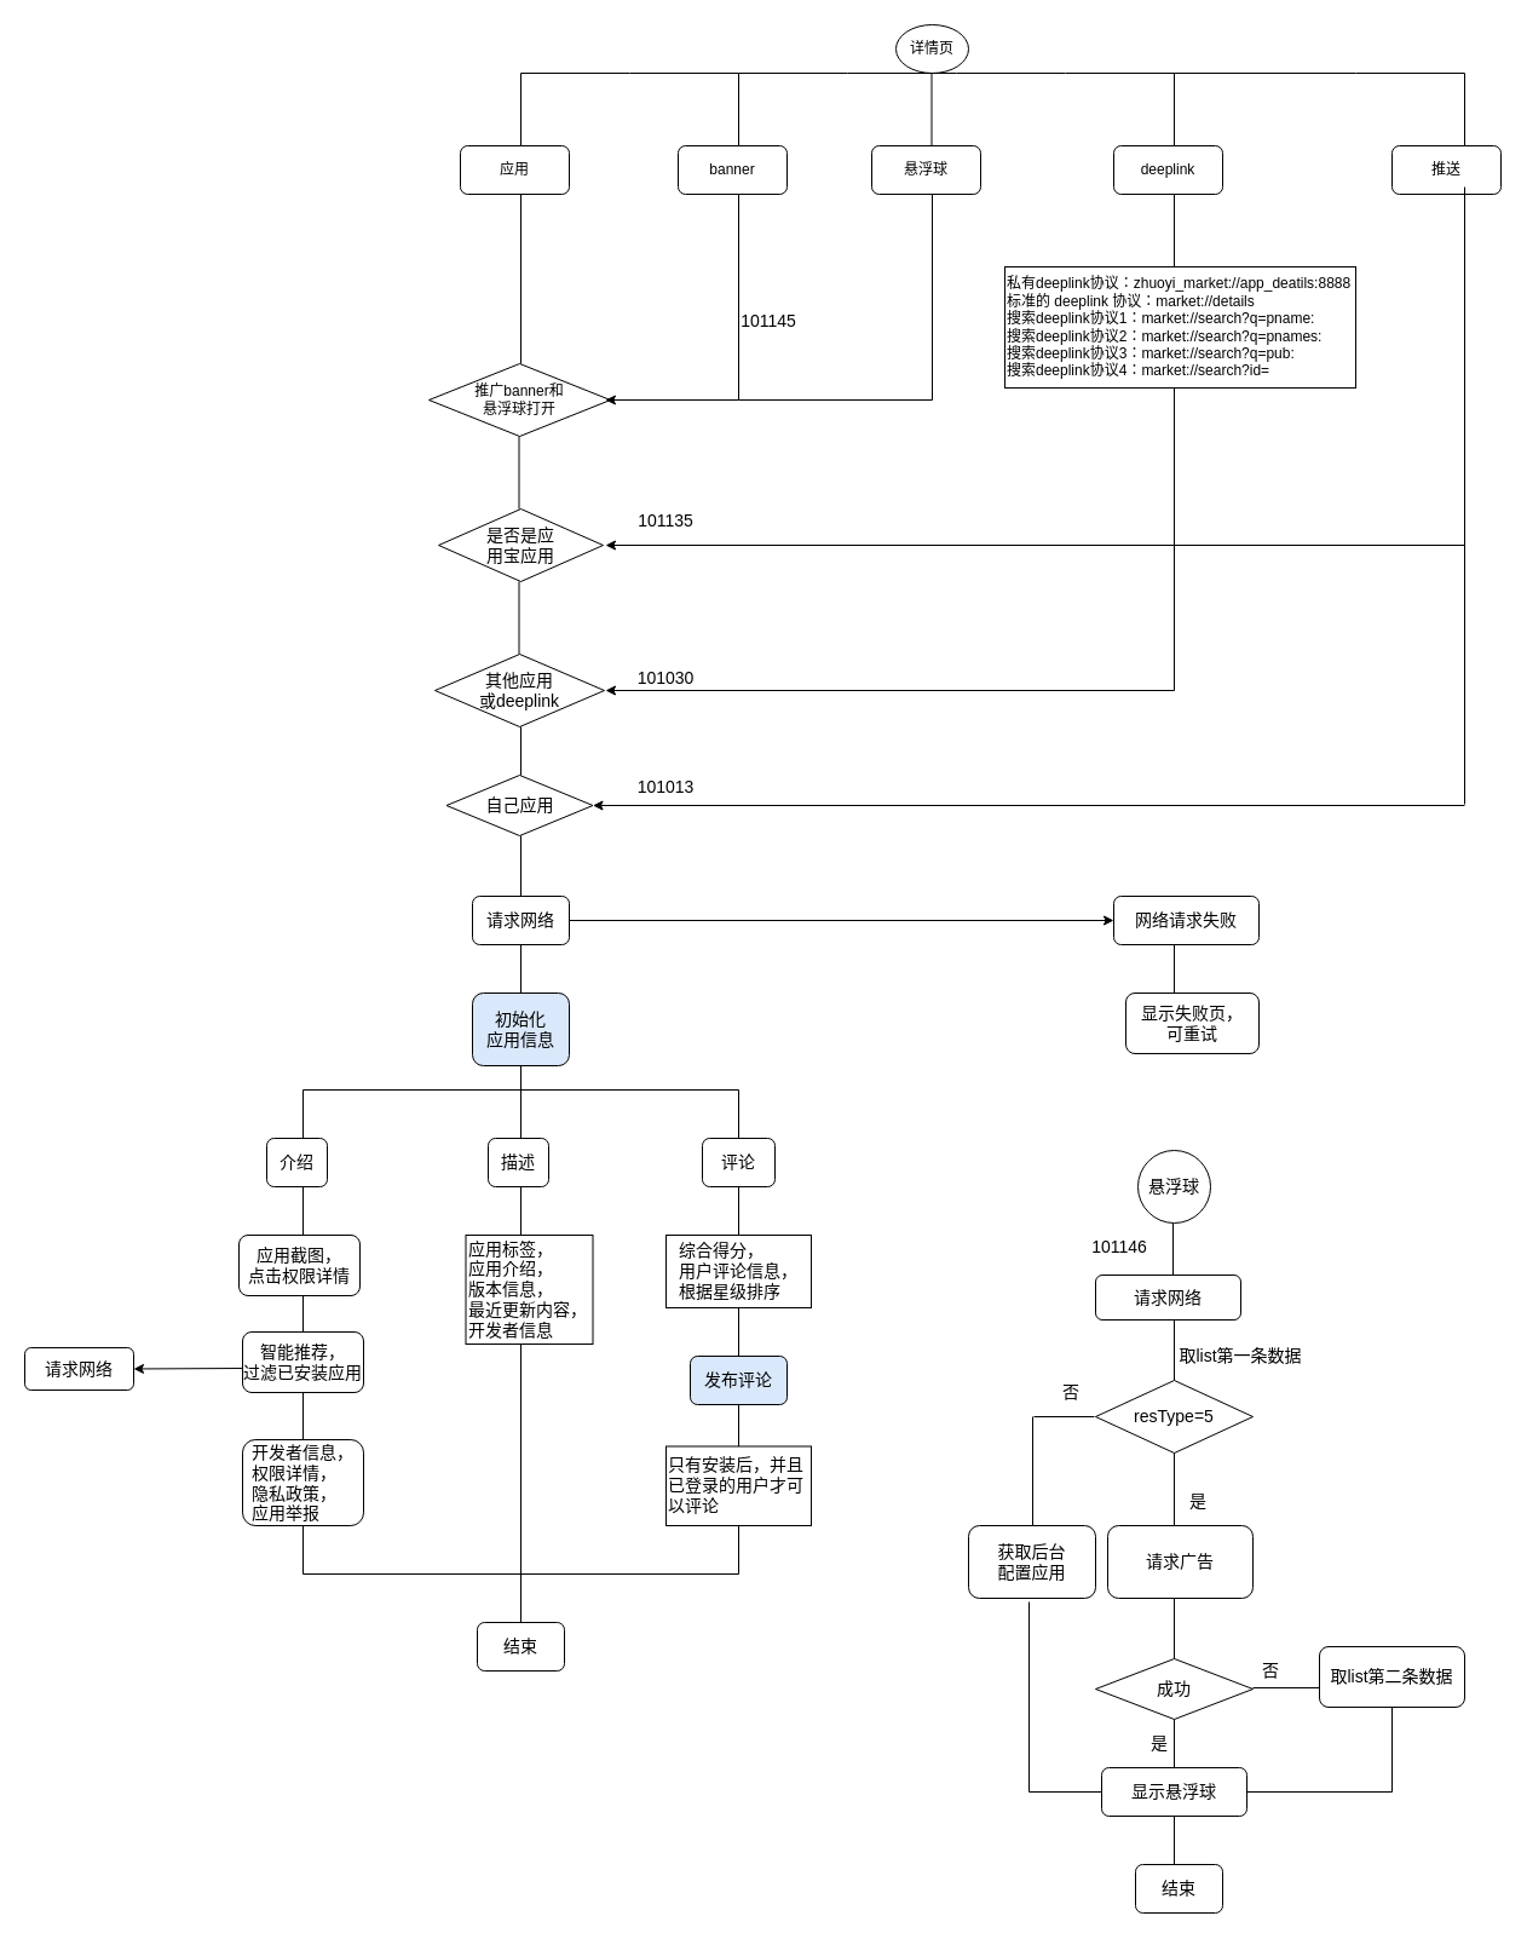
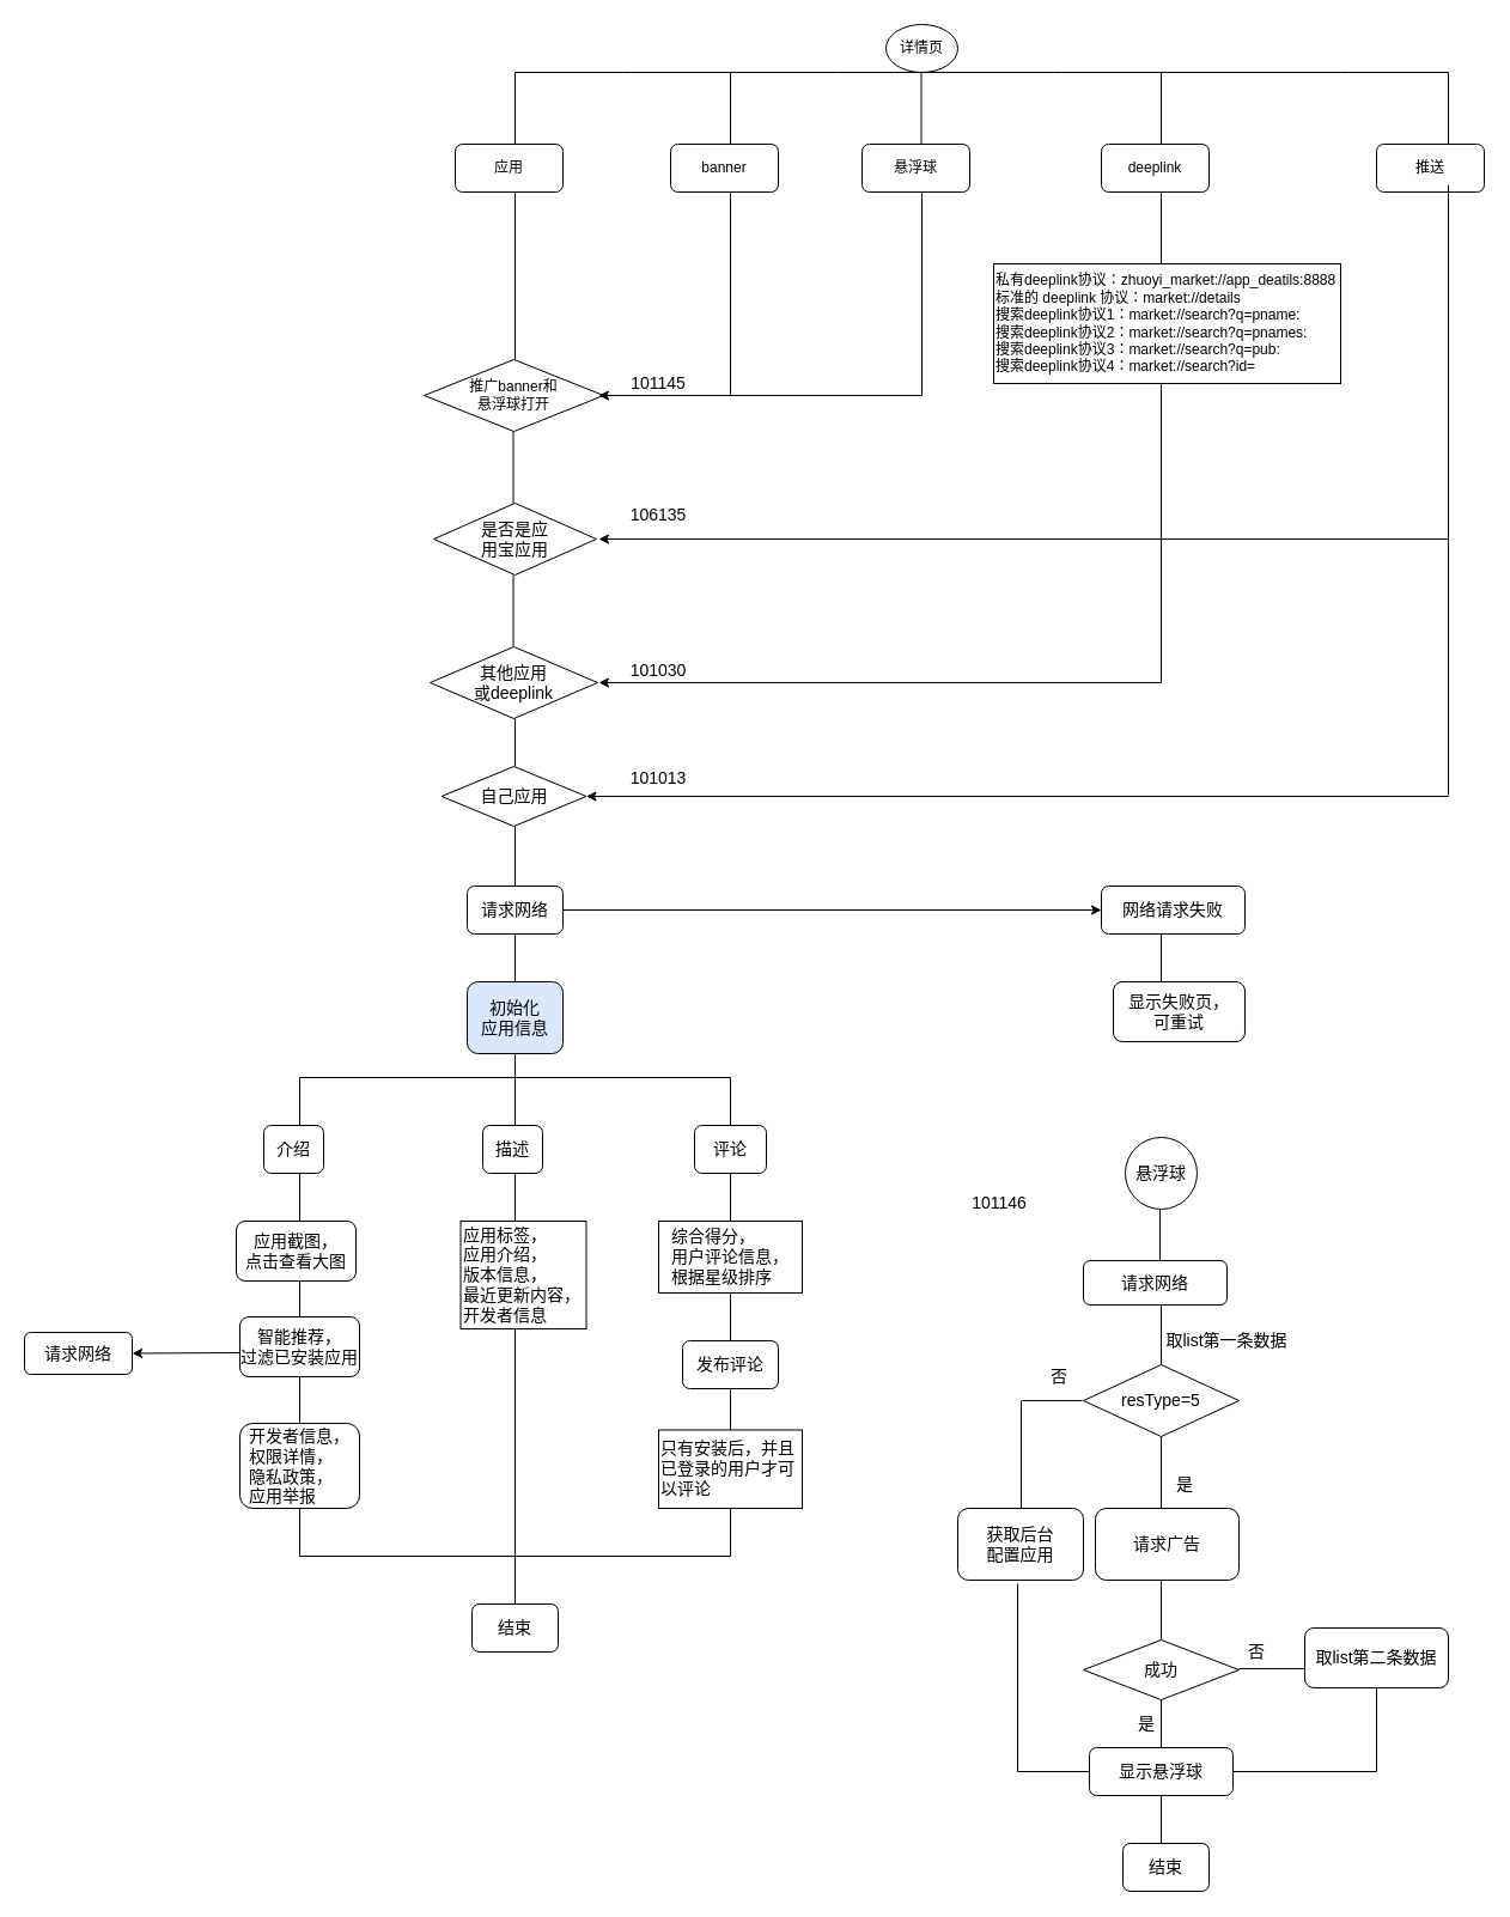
- <mxCell id="70" value="101145" style="text;html=1;strokeColor=none;fillColor=none;align=center;verticalAlign=middle;whiteSpace=wrap;rounded=0;fontSize=14;" vertex="1" parent="1"><mxGeometry x="615" y="255" width="40" height="20" as="geometry" /></mxCell>
+ <mxCell id="70" value="101145" style="text;html=1;strokeColor=none;fillColor=none;align=center;verticalAlign=middle;whiteSpace=wrap;rounded=0;fontSize=14;" vertex="1" parent="1"><mxGeometry y="310" width="40" height="20" as="geometry" x="530" /></mxCell>
- <mxCell id="69" value="101135" style="text;html=1;strokeColor=none;fillColor=none;align=center;verticalAlign=middle;whiteSpace=wrap;rounded=0;fontSize=14;" vertex="1" parent="1"><mxGeometry y="420" width="40" height="20" as="geometry" x="530" /></mxCell>
+ <mxCell id="69" value="106135" style="text;html=1;strokeColor=none;fillColor=none;align=center;verticalAlign=middle;whiteSpace=wrap;rounded=0;fontSize=14;" vertex="1" parent="1"><mxGeometry y="420" width="40" height="20" as="geometry" x="530" /></mxCell>
- <mxCell id="87" value="101146" style="text;html=1;strokeColor=none;fillColor=none;align=center;verticalAlign=middle;whiteSpace=wrap;rounded=0;fontSize=14;" vertex="1" parent="1"><mxGeometry x="905" y="1020" width="40" height="20" as="geometry" /></mxCell>
+ <mxCell id="87" value="101146" style="text;html=1;strokeColor=none;fillColor=none;align=center;verticalAlign=middle;whiteSpace=wrap;rounded=0;fontSize=14;" vertex="1" parent="1"><mxGeometry x="815" y="995" width="40" height="20" as="geometry" /></mxCell>
- <mxCell id="56" value="&lt;div&gt;应用截图，&lt;/div&gt;&lt;div&gt;点击&lt;span&gt;权限详情&lt;/span&gt;&lt;/div&gt;" style="rounded=1;whiteSpace=wrap;html=1;fontSize=14;align=center;" vertex="1" parent="1"><mxGeometry x="197" y="1020" width="100" height="50" as="geometry" /></mxCell>
+ <mxCell id="56" value="&lt;div&gt;应用截图，&lt;/div&gt;&lt;div&gt;点击&lt;span&gt;查看大图&lt;/span&gt;&lt;/div&gt;" style="rounded=1;whiteSpace=wrap;html=1;fontSize=14;align=center;" vertex="1" parent="1"><mxGeometry x="197" y="1020" width="100" height="50" as="geometry" /></mxCell>
- <mxCell id="66" value="发布评论" style="rounded=1;whiteSpace=wrap;html=1;fontSize=14;align=center;fillColor=#dae8fc;" vertex="1" parent="1"><mxGeometry x="570" y="1120" width="80" height="40" as="geometry" /></mxCell>
+ <mxCell id="66" value="发布评论" style="rounded=1;whiteSpace=wrap;html=1;fontSize=14;align=center;" vertex="1" parent="1"><mxGeometry x="570" y="1120" width="80" height="40" as="geometry" /></mxCell>
